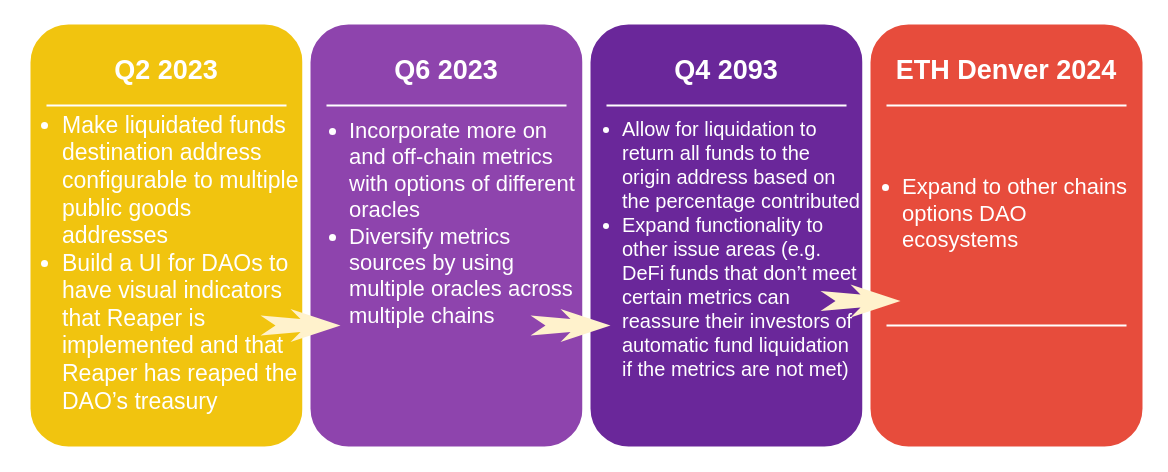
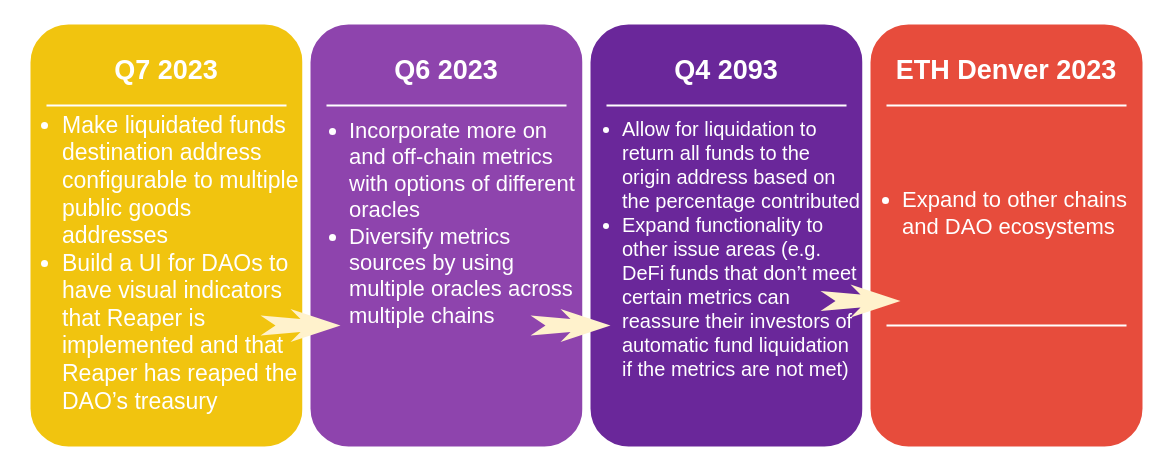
- <mxCell id="3" value="Q2 2023" style="text;html=1;strokeColor=none;fillColor=none;align=center;verticalAlign=middle;whiteSpace=wrap;rounded=0;shadow=0;fontSize=27;fontColor=#FFFFFF;fontStyle=1" parent="1" vertex="1"><mxGeometry x="26" y="40" width="280" height="60" as="geometry" /></mxCell>
+ <mxCell id="3" value="Q7 2023" style="text;html=1;strokeColor=none;fillColor=none;align=center;verticalAlign=middle;whiteSpace=wrap;rounded=0;shadow=0;fontSize=27;fontColor=#FFFFFF;fontStyle=1" parent="1" vertex="1"><mxGeometry x="26" y="40" width="280" height="60" as="geometry" /></mxCell>
- <mxCell id="12" value="ETH Denver 2024" style="text;html=1;strokeColor=none;fillColor=none;align=center;verticalAlign=middle;whiteSpace=wrap;rounded=0;shadow=0;fontSize=27;fontColor=#FFFFFF;fontStyle=1" parent="1" vertex="1"><mxGeometry x="866" y="40" width="280" height="60" as="geometry" /></mxCell>
+ <mxCell id="12" value="ETH Denver 2023" style="text;html=1;strokeColor=none;fillColor=none;align=center;verticalAlign=middle;whiteSpace=wrap;rounded=0;shadow=0;fontSize=27;fontColor=#FFFFFF;fontStyle=1" parent="1" vertex="1"><mxGeometry x="866" y="40" width="280" height="60" as="geometry" /></mxCell>
- <mxCell id="21" value="&lt;div&gt;&lt;span style=&quot;font-size: 22px;&quot;&gt;&lt;br&gt;&lt;/span&gt;&lt;/div&gt;&lt;ul style=&quot;&quot;&gt;&lt;li style=&quot;font-size: 22px;&quot;&gt;Expand to other chains options DAO ecosystems&lt;/li&gt;&lt;/ul&gt;" style="text;html=1;strokeColor=none;fillColor=none;align=left;verticalAlign=middle;whiteSpace=wrap;rounded=0;shadow=0;fontSize=14;fontColor=#FFFFFF;" parent="1" vertex="1"><mxGeometry x="860" y="65" width="280" height="270" as="geometry" /></mxCell>
+ <mxCell id="21" value="&lt;div&gt;&lt;span style=&quot;font-size: 22px;&quot;&gt;&lt;br&gt;&lt;/span&gt;&lt;/div&gt;&lt;ul style=&quot;&quot;&gt;&lt;li style=&quot;font-size: 22px;&quot;&gt;Expand to other chains and DAO ecosystems&lt;/li&gt;&lt;/ul&gt;" style="text;html=1;strokeColor=none;fillColor=none;align=left;verticalAlign=middle;whiteSpace=wrap;rounded=0;shadow=0;fontSize=14;fontColor=#FFFFFF;" parent="1" vertex="1"><mxGeometry x="860" y="65" width="280" height="270" as="geometry" /></mxCell>
